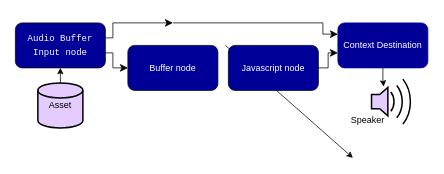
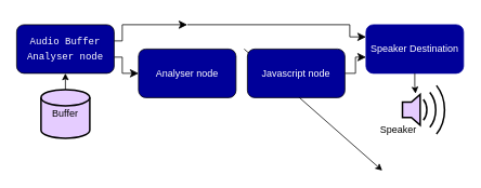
- <mxCell id="2" value="&lt;div style=&quot;font-family: Menlo, Monaco, &amp;quot;Courier New&amp;quot;, monospace; line-height: 18px; white-space: pre;&quot;&gt;&lt;font style=&quot;background-color: rgb(0, 0, 153);&quot; color=&quot;#ffffff&quot;&gt;Audio Buffer&lt;/font&gt;&lt;/div&gt;&lt;div style=&quot;font-family: Menlo, Monaco, &amp;quot;Courier New&amp;quot;, monospace; line-height: 18px; white-space: pre;&quot;&gt;&lt;font style=&quot;background-color: rgb(0, 0, 153);&quot; color=&quot;#ffffff&quot;&gt;Input node&lt;/font&gt;&lt;/div&gt;" style="rounded=1;whiteSpace=wrap;html=1;fillColor=#000099;" parent="1" vertex="1"><mxGeometry y="30" width="120" height="60" as="geometry" x="20" /></mxCell>
+ <mxCell id="2" value="&lt;div style=&quot;font-family: Menlo, Monaco, &amp;quot;Courier New&amp;quot;, monospace; line-height: 18px; white-space: pre;&quot;&gt;&lt;font style=&quot;background-color: rgb(0, 0, 153);&quot; color=&quot;#ffffff&quot;&gt;Audio Buffer&lt;/font&gt;&lt;/div&gt;&lt;div style=&quot;font-family: Menlo, Monaco, &amp;quot;Courier New&amp;quot;, monospace; line-height: 18px; white-space: pre;&quot;&gt;&lt;font style=&quot;background-color: rgb(0, 0, 153);&quot; color=&quot;#ffffff&quot;&gt;Analyser node&lt;/font&gt;&lt;/div&gt;" style="rounded=1;whiteSpace=wrap;html=1;fillColor=#000099;" parent="1" vertex="1"><mxGeometry y="30" width="120" height="60" as="geometry" x="20" /></mxCell>
- <mxCell id="3" value="&lt;span style=&quot;background-color: rgb(0, 0, 153);&quot;&gt;&lt;font color=&quot;#ffffff&quot;&gt;Context Destination&lt;/font&gt;&lt;/span&gt;" style="rounded=1;whiteSpace=wrap;html=1;fillColor=#000099;strokeColor=#000099;" parent="1" vertex="1"><mxGeometry x="450" y="30" width="120" height="60" as="geometry" /></mxCell>
+ <mxCell id="3" value="&lt;span style=&quot;background-color: rgb(0, 0, 153);&quot;&gt;&lt;font color=&quot;#ffffff&quot;&gt;Speaker Destination&lt;/font&gt;&lt;/span&gt;" style="rounded=1;whiteSpace=wrap;html=1;fillColor=#000099;strokeColor=#000099;" parent="1" vertex="1"><mxGeometry x="450" y="30" width="120" height="60" as="geometry" /></mxCell>
- <mxCell id="10" value="&lt;span style=&quot;background-color: rgb(0, 0, 153);&quot;&gt;&lt;font color=&quot;#ffffff&quot;&gt;Buffer node&lt;/font&gt;&lt;/span&gt;" style="rounded=1;whiteSpace=wrap;html=1;fillColor=#000099;" vertex="1" parent="1"><mxGeometry x="170" y="60" width="120" height="60" as="geometry" /></mxCell>
+ <mxCell id="10" value="&lt;span style=&quot;background-color: rgb(0, 0, 153);&quot;&gt;&lt;font color=&quot;#ffffff&quot;&gt;Analyser node&lt;/font&gt;&lt;/span&gt;" style="rounded=1;whiteSpace=wrap;html=1;fillColor=#000099;" vertex="1" parent="1"><mxGeometry x="170" y="60" width="120" height="60" as="geometry" /></mxCell>
- <mxCell id="5" value="&lt;span style=&quot;background-color: rgb(229, 204, 255);&quot;&gt;Asset&lt;/span&gt;" style="strokeWidth=2;html=1;shape=mxgraph.flowchart.database;whiteSpace=wrap;fillColor=#E5CCFF;" parent="1" vertex="1"><mxGeometry x="50" y="110" width="60" height="60" as="geometry" /></mxCell>
+ <mxCell id="5" value="&lt;span style=&quot;background-color: rgb(229, 204, 255);&quot;&gt;Buffer&lt;/span&gt;" style="strokeWidth=2;html=1;shape=mxgraph.flowchart.database;whiteSpace=wrap;fillColor=#E5CCFF;" parent="1" vertex="1"><mxGeometry x="50" y="110" width="60" height="60" as="geometry" /></mxCell>
